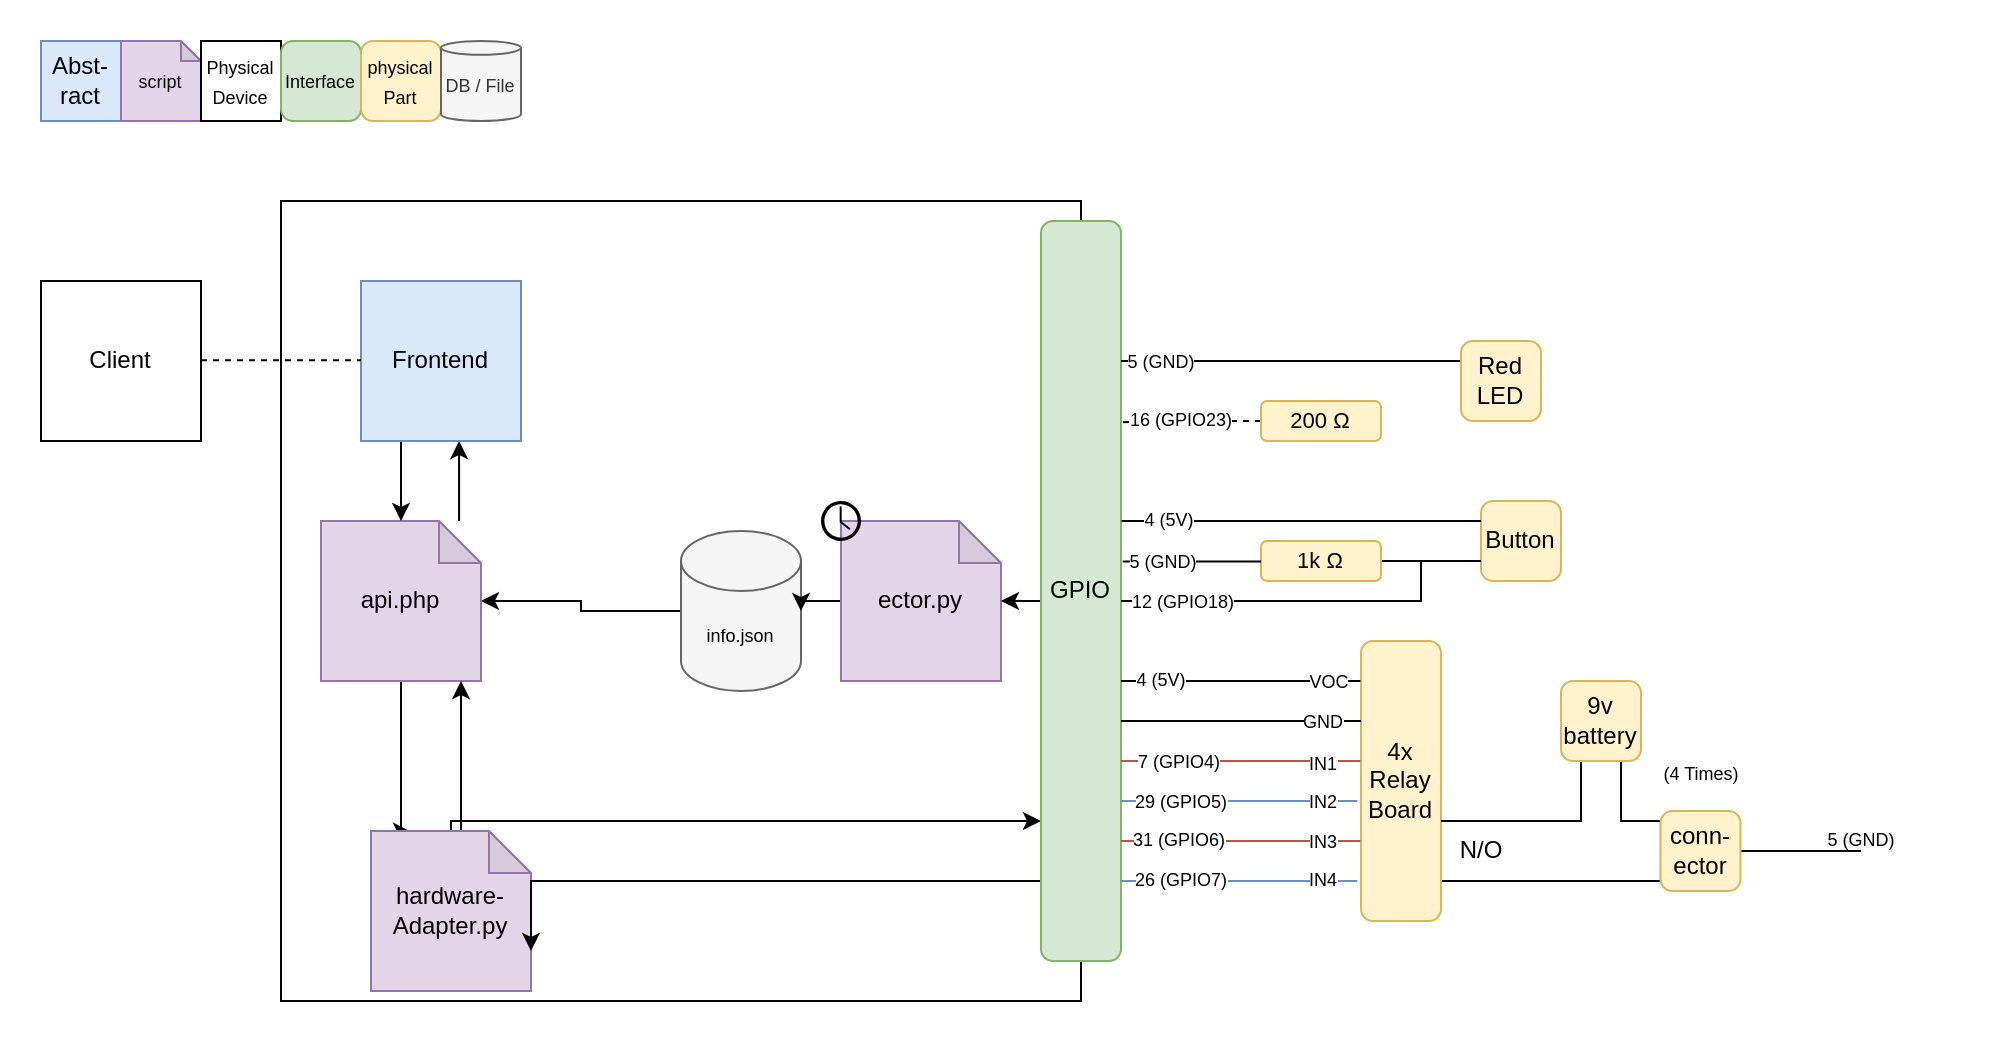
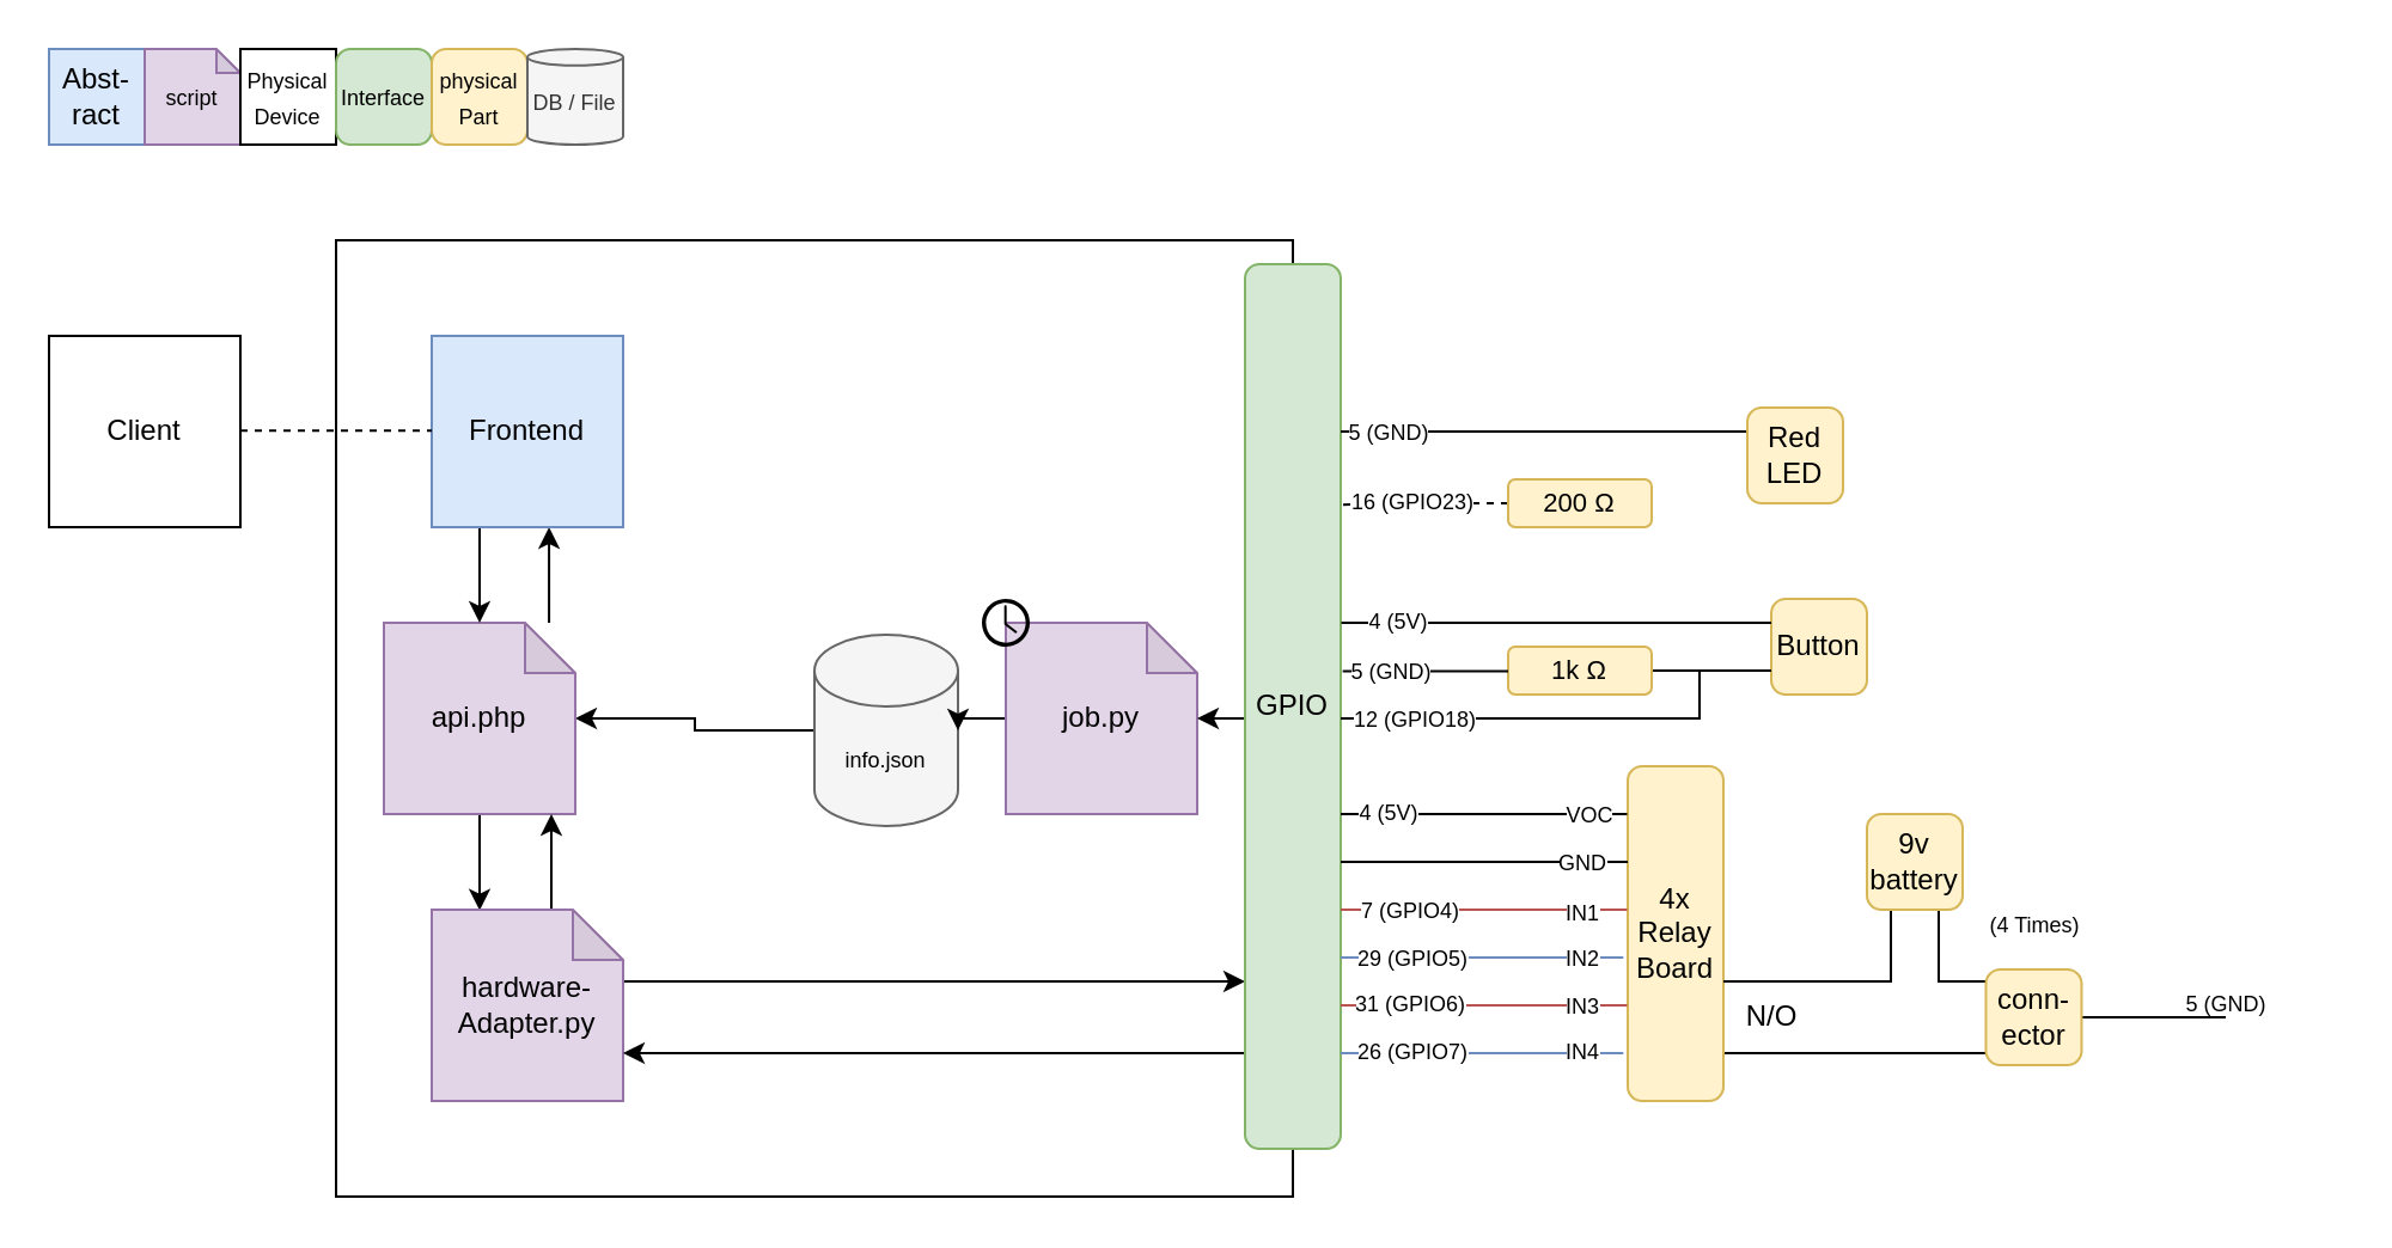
- <mxCell id="17" value="ector.py" style="shape=note;whiteSpace=wrap;html=1;backgroundOutline=1;darkOpacity=0.05;size=21;fillColor=#e1d5e7;strokeColor=#9673a6;" vertex="1" parent="1"><mxGeometry x="420" y="260" width="80" height="80" as="geometry" /></mxCell>
+ <mxCell id="17" value="job.py" style="shape=note;whiteSpace=wrap;html=1;backgroundOutline=1;darkOpacity=0.05;size=21;fillColor=#e1d5e7;strokeColor=#9673a6;" vertex="1" parent="1"><mxGeometry x="420" y="260" width="80" height="80" as="geometry" /></mxCell>
- <mxCell id="24" value="&lt;div&gt;hardware-&lt;/div&gt;&lt;div&gt;Adapter.py&lt;/div&gt;" style="shape=note;whiteSpace=wrap;html=1;backgroundOutline=1;darkOpacity=0.05;size=21;fillColor=#e1d5e7;strokeColor=#9673a6;" vertex="1" parent="1"><mxGeometry x="185" y="415" width="80" height="80" as="geometry" /></mxCell>
+ <mxCell id="24" value="&lt;div&gt;hardware-&lt;/div&gt;&lt;div&gt;Adapter.py&lt;/div&gt;" style="shape=note;whiteSpace=wrap;html=1;backgroundOutline=1;darkOpacity=0.05;size=21;fillColor=#e1d5e7;strokeColor=#9673a6;" vertex="1" parent="1"><mxGeometry x="180" y="380" width="80" height="80" as="geometry" /></mxCell>
